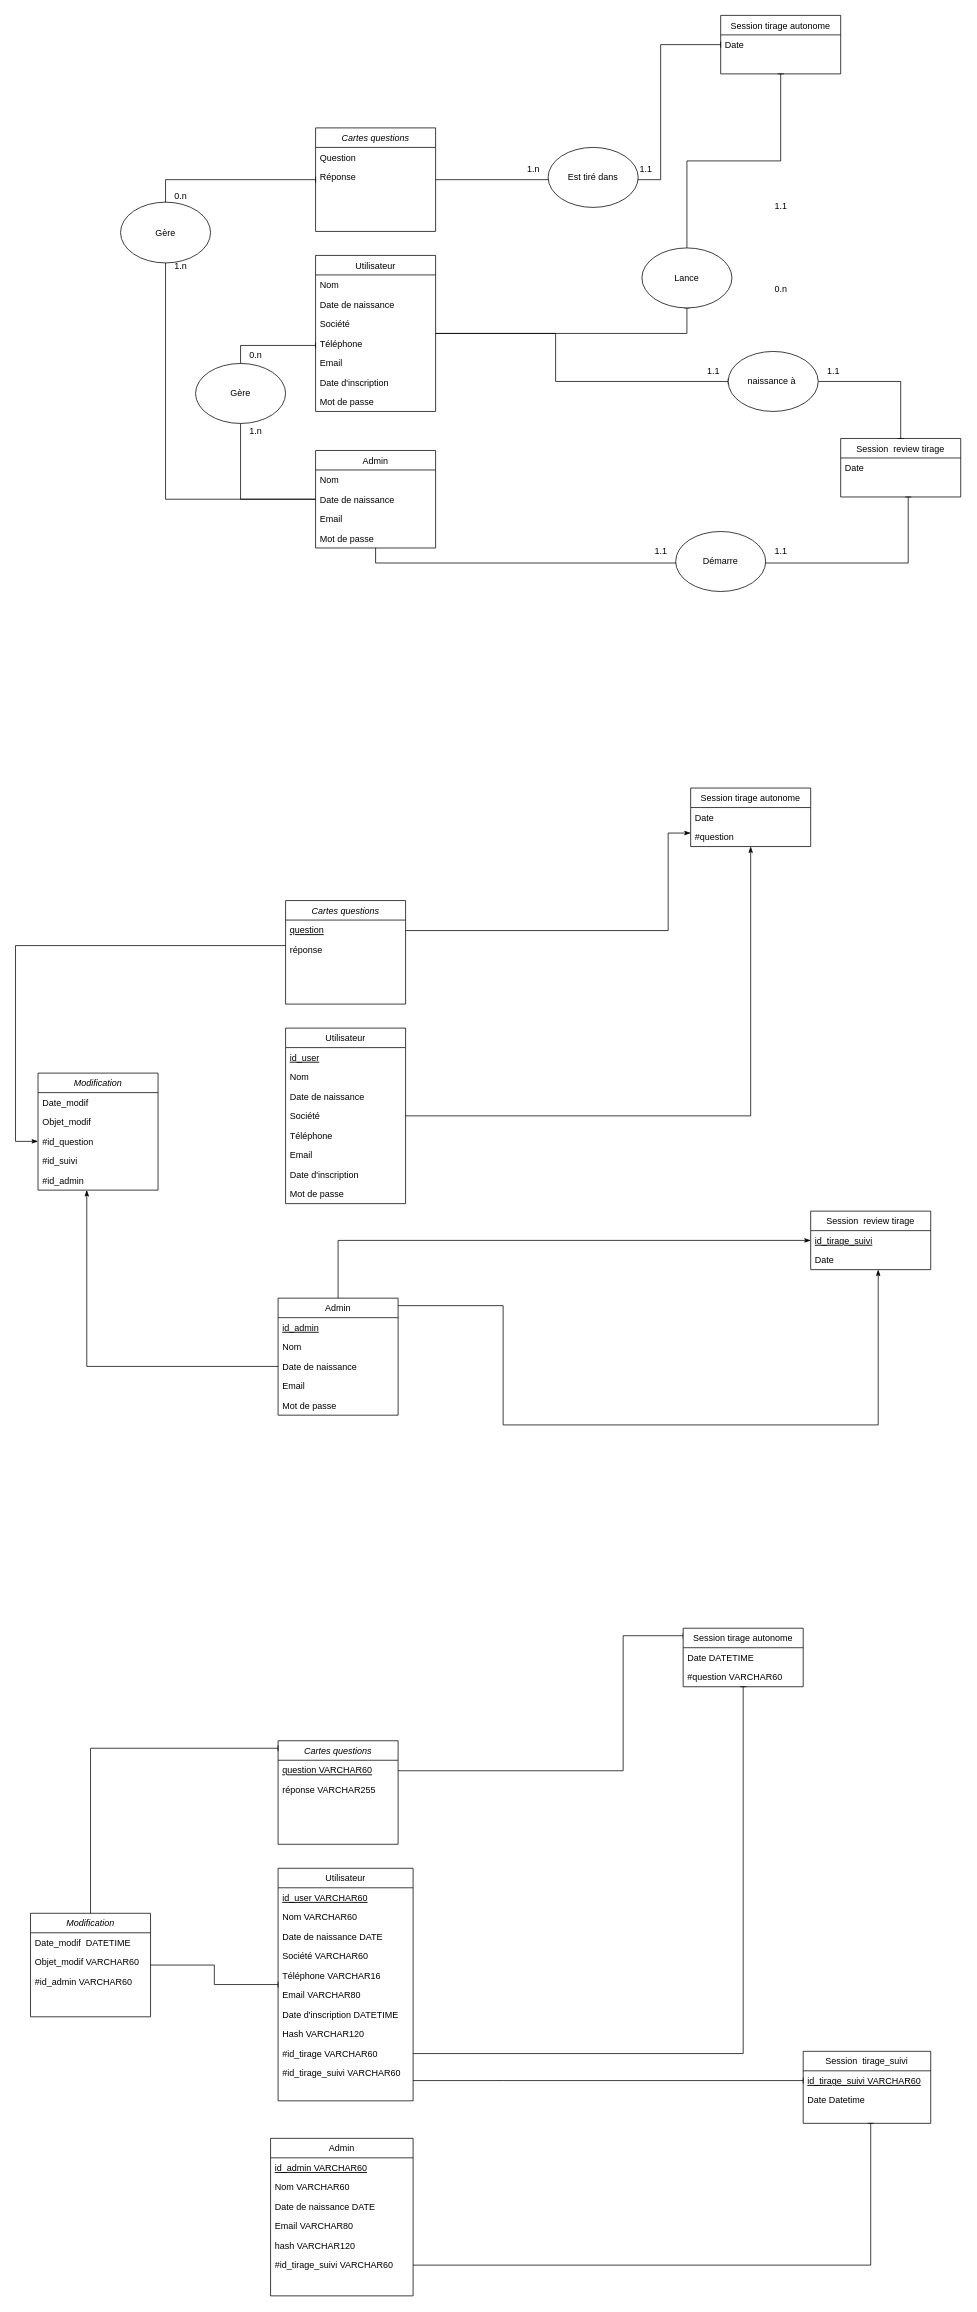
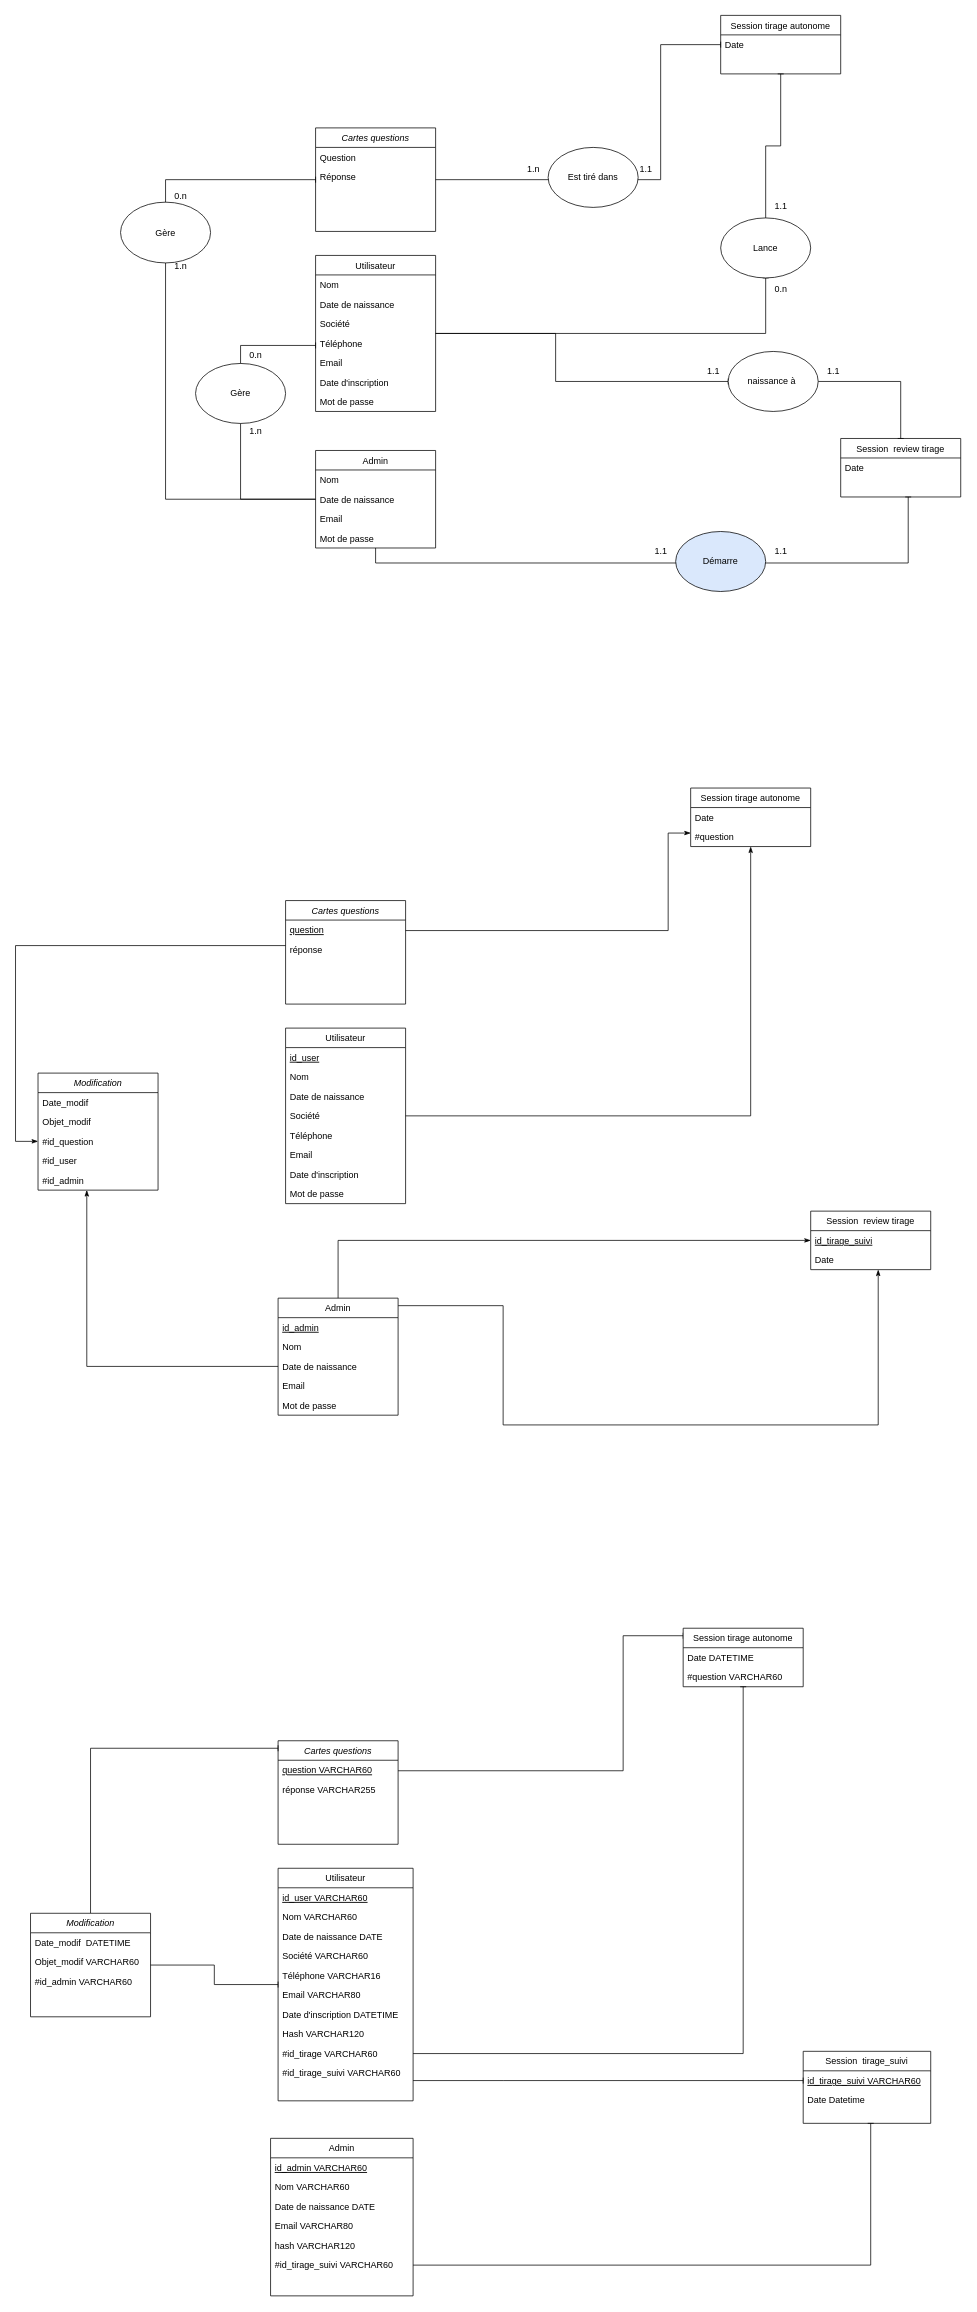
- <mxCell id="45" value="Lance" style="ellipse;whiteSpace=wrap;html=1;" parent="1" vertex="1"><mxGeometry x="855" y="330" width="120" height="80" as="geometry" /></mxCell>
+ <mxCell id="45" value="Lance" style="ellipse;whiteSpace=wrap;html=1;" parent="1" vertex="1"><mxGeometry x="960" y="290" width="120" height="80" as="geometry" /></mxCell>
- <mxCell id="30" value="Démarre" style="ellipse;whiteSpace=wrap;html=1;" parent="1" vertex="1"><mxGeometry x="900" y="708" width="120" height="80" as="geometry" /></mxCell>
+ <mxCell id="30" value="Démarre" style="ellipse;whiteSpace=wrap;html=1;fillColor=#dae8fc;" parent="1" vertex="1"><mxGeometry x="900" y="708" width="120" height="80" as="geometry" /></mxCell>
- <mxCell id="82" value="#id_suivi" style="text;align=left;verticalAlign=top;spacingLeft=4;spacingRight=4;overflow=hidden;rotatable=0;points=[[0,0.5],[1,0.5]];portConstraint=eastwest;" vertex="1" parent="78"><mxGeometry y="104" width="160" height="26" as="geometry" /></mxCell>
+ <mxCell id="82" value="#id_user" style="text;align=left;verticalAlign=top;spacingLeft=4;spacingRight=4;overflow=hidden;rotatable=0;points=[[0,0.5],[1,0.5]];portConstraint=eastwest;" vertex="1" parent="78"><mxGeometry y="104" width="160" height="26" as="geometry" /></mxCell>
